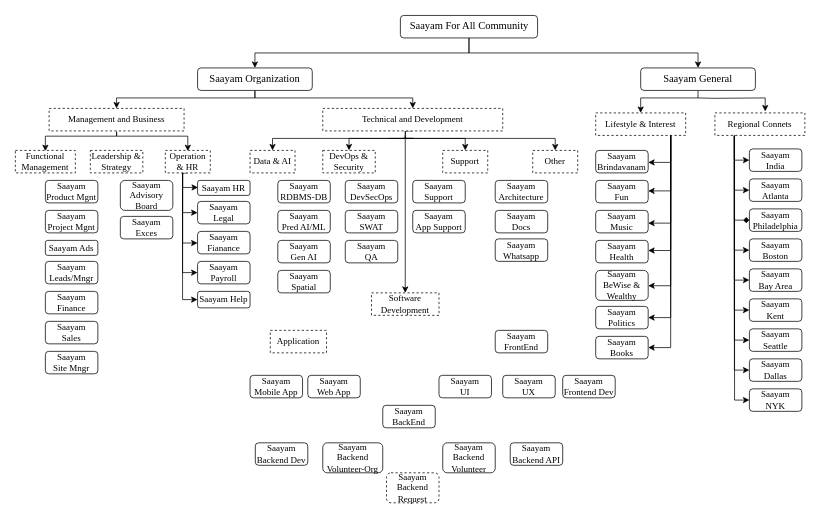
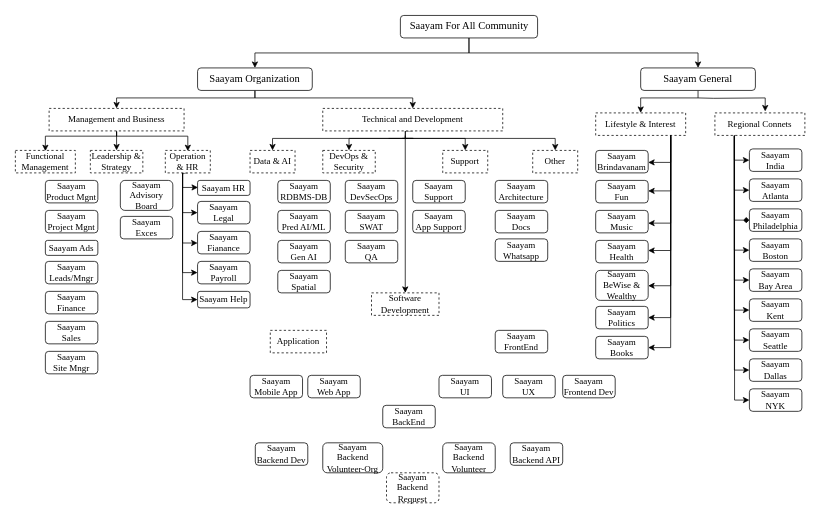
+ <mxCell id="5" style="edgeStyle=orthogonalEdgeStyle;rounded=0;orthogonalLoop=1;jettySize=auto;html=1;exitX=0.5;exitY=1;exitDx=0;exitDy=0;entryX=0.5;entryY=0;entryDx=0;entryDy=0;" edge="1" parent="1" source="8" target="13"><mxGeometry relative="1" as="geometry" /></mxCell>
